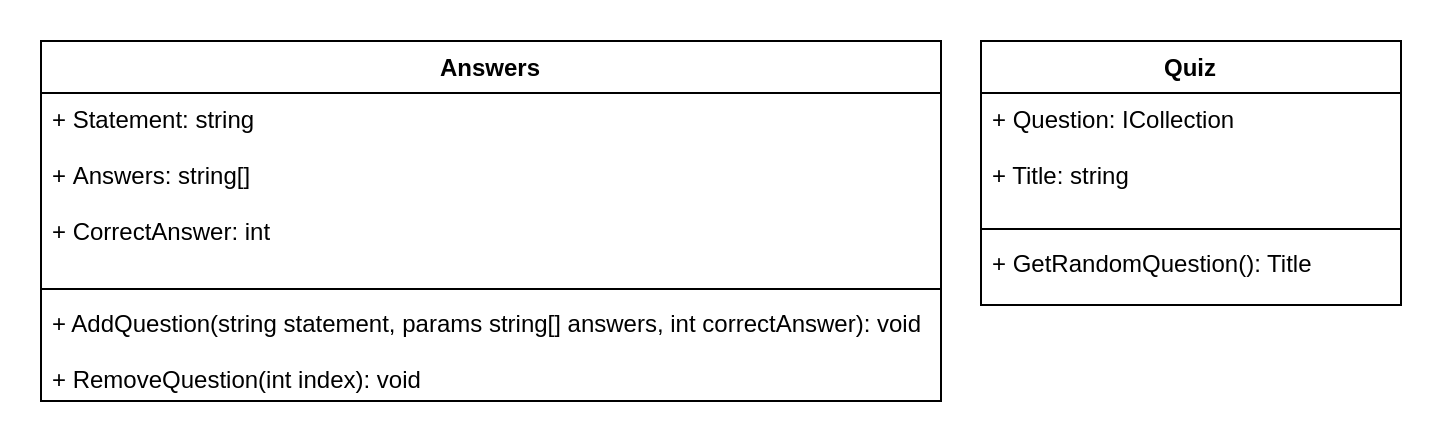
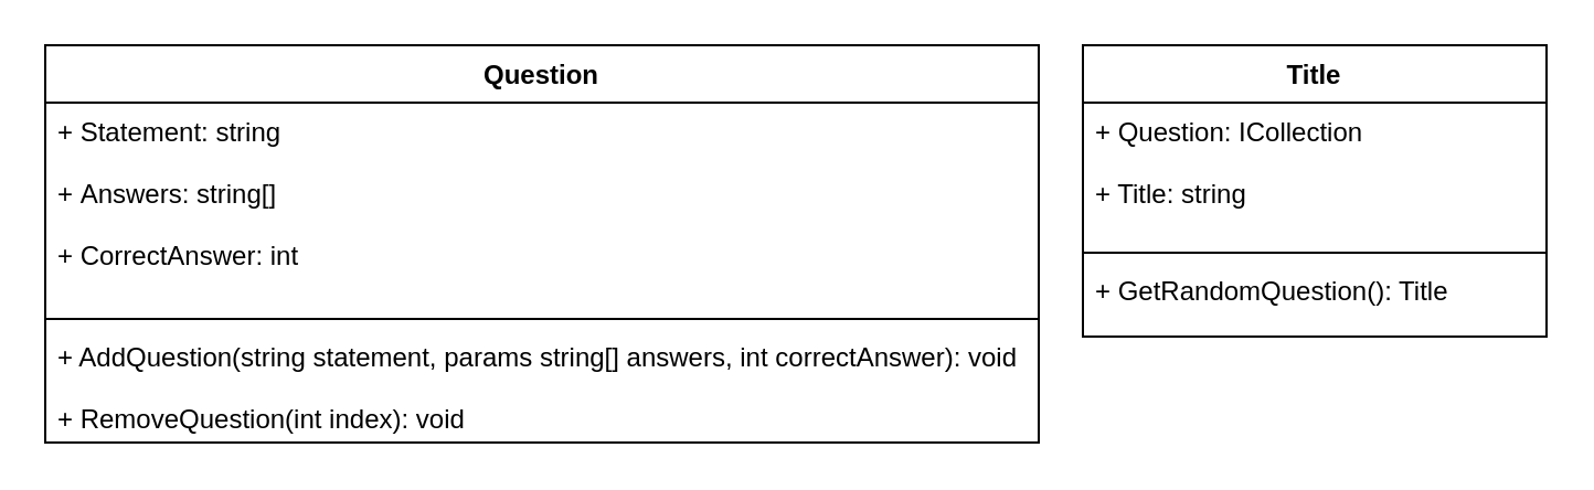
- <mxCell id="2" value="Answers" style="swimlane;fontStyle=1;align=center;verticalAlign=top;childLayout=stackLayout;horizontal=1;startSize=26;horizontalStack=0;resizeParent=1;resizeParentMax=0;resizeLast=0;collapsible=1;marginBottom=0;" vertex="1" parent="1"><mxGeometry x="20" y="20" width="450" height="180" as="geometry" /></mxCell>
+ <mxCell id="2" value="Question" style="swimlane;fontStyle=1;align=center;verticalAlign=top;childLayout=stackLayout;horizontal=1;startSize=26;horizontalStack=0;resizeParent=1;resizeParentMax=0;resizeLast=0;collapsible=1;marginBottom=0;" vertex="1" parent="1"><mxGeometry x="20" y="20" width="450" height="180" as="geometry" /></mxCell>
- <mxCell id="6" value="Quiz" style="swimlane;fontStyle=1;align=center;verticalAlign=top;childLayout=stackLayout;horizontal=1;startSize=26;horizontalStack=0;resizeParent=1;resizeParentMax=0;resizeLast=0;collapsible=1;marginBottom=0;" vertex="1" parent="1"><mxGeometry x="490" y="20" width="210" height="132" as="geometry" /></mxCell>
+ <mxCell id="6" value="Title" style="swimlane;fontStyle=1;align=center;verticalAlign=top;childLayout=stackLayout;horizontal=1;startSize=26;horizontalStack=0;resizeParent=1;resizeParentMax=0;resizeLast=0;collapsible=1;marginBottom=0;" vertex="1" parent="1"><mxGeometry x="490" y="20" width="210" height="132" as="geometry" /></mxCell>
